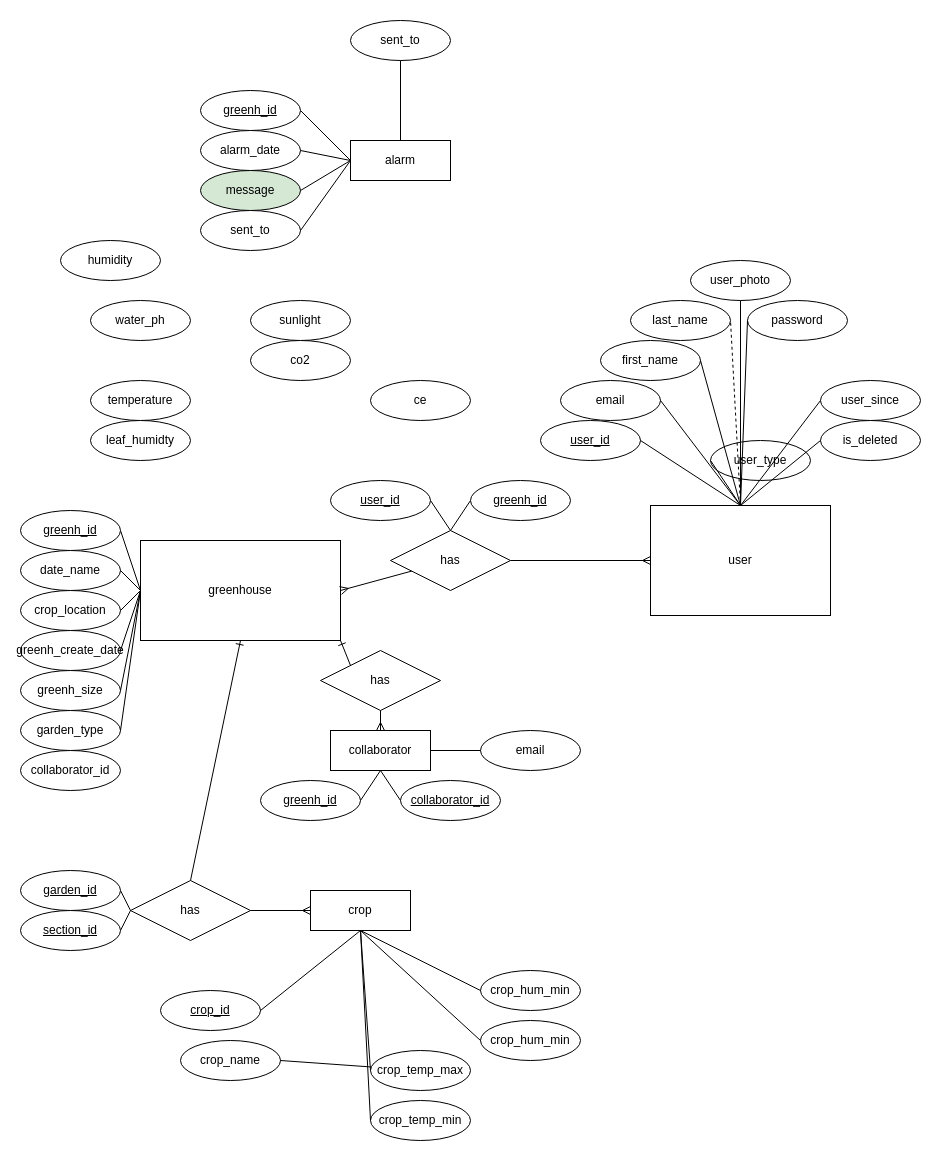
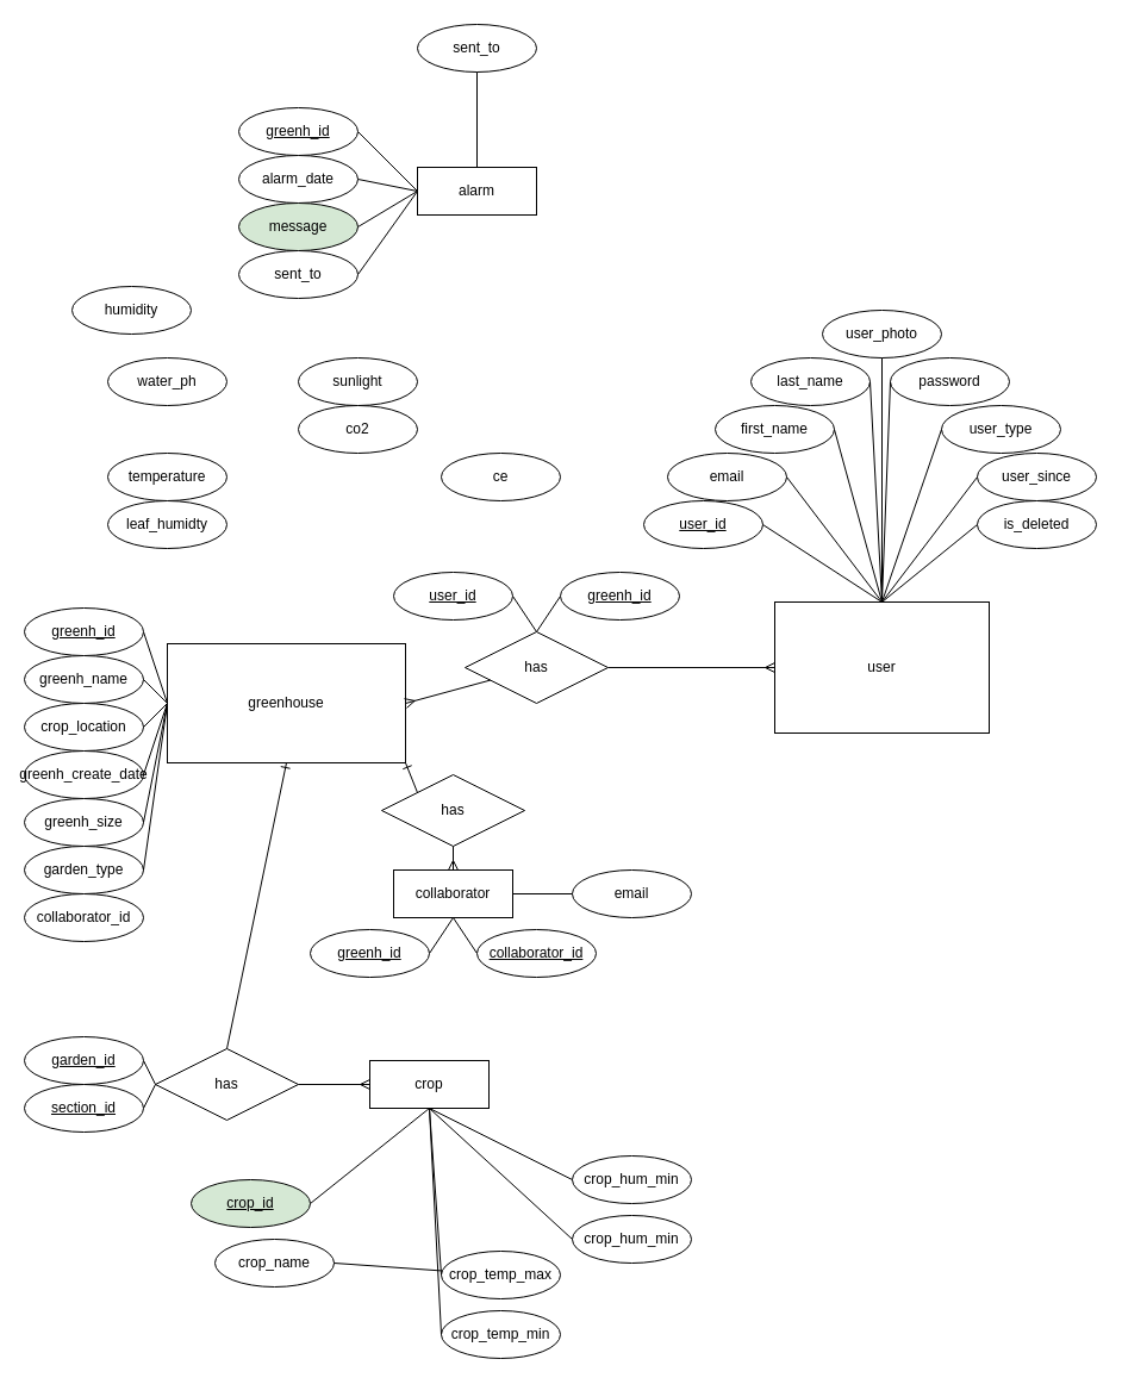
- <mxCell id="42" value="" style="endArrow=none;html=1;rounded=0;exitX=0.5;exitY=0;exitDx=0;exitDy=0;entryX=1;entryY=0.5;entryDx=0;entryDy=0;dashed=1;" parent="1" source="2" target="36" edge="1"><mxGeometry relative="1" as="geometry"><mxPoint x="780" y="545" as="sourcePoint" /><mxPoint x="680" y="480" as="targetPoint" /></mxGeometry></mxCell>
+ <mxCell id="42" value="" style="endArrow=none;html=1;rounded=0;exitX=0.5;exitY=0;exitDx=0;exitDy=0;entryX=1;entryY=0.5;entryDx=0;entryDy=0;" parent="1" source="2" target="36" edge="1"><mxGeometry relative="1" as="geometry"><mxPoint x="780" y="545" as="sourcePoint" /><mxPoint x="680" y="480" as="targetPoint" /></mxGeometry></mxCell>
- <mxCell id="38" value="user_type" style="ellipse;whiteSpace=wrap;html=1;align=center;" parent="1" vertex="1"><mxGeometry x="710" y="440" width="100" height="40" as="geometry" /></mxCell>
+ <mxCell id="38" value="user_type" style="ellipse;whiteSpace=wrap;html=1;align=center;" parent="1" vertex="1"><mxGeometry x="790" y="340" width="100" height="40" as="geometry" /></mxCell>
- <mxCell id="8" value="date_name" style="ellipse;whiteSpace=wrap;html=1;align=center;" parent="1" vertex="1"><mxGeometry y="550" width="100" height="40" as="geometry" x="20" /></mxCell>
+ <mxCell id="8" value="greenh_name" style="ellipse;whiteSpace=wrap;html=1;align=center;" parent="1" vertex="1"><mxGeometry y="550" width="100" height="40" as="geometry" x="20" /></mxCell>
- <mxCell id="27" value="crop_id" style="ellipse;whiteSpace=wrap;html=1;align=center;fontStyle=4;" parent="1" vertex="1"><mxGeometry x="160" y="990" width="100" height="40" as="geometry" /></mxCell>
+ <mxCell id="27" value="crop_id" style="ellipse;whiteSpace=wrap;html=1;align=center;fontStyle=4;fillColor=#d5e8d4;" parent="1" vertex="1"><mxGeometry x="160" y="990" width="100" height="40" as="geometry" /></mxCell>
